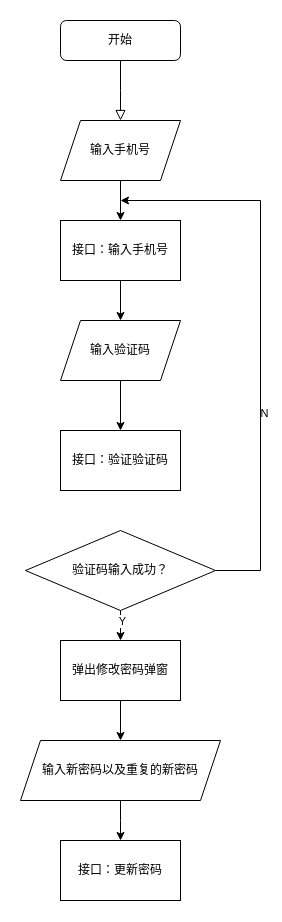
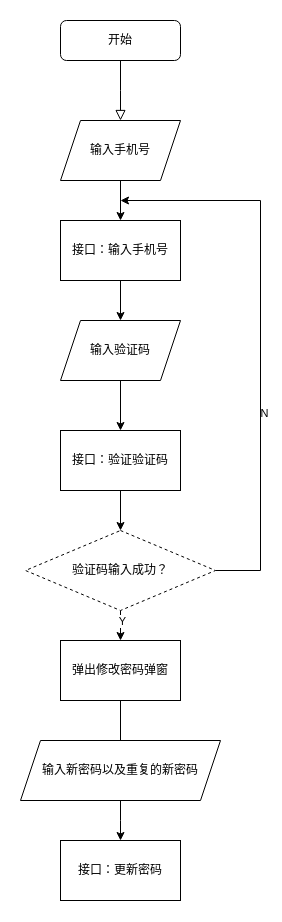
+ <mxCell id="10" style="edgeStyle=orthogonalEdgeStyle;rounded=0;orthogonalLoop=1;jettySize=auto;html=1;" parent="1" source="11" target="16" edge="1"><mxGeometry relative="1" as="geometry" /></mxCell>
- <mxCell id="16" value="验证码输入成功？" style="rhombus;whiteSpace=wrap;html=1;" parent="1" vertex="1"><mxGeometry x="25" y="530" width="190" height="80" as="geometry" /></mxCell>
+ <mxCell id="16" value="验证码输入成功？" style="rhombus;whiteSpace=wrap;html=1;dashed=1;" parent="1" vertex="1"><mxGeometry x="25" y="530" width="190" height="80" as="geometry" /></mxCell>
- <mxCell id="17" style="edgeStyle=orthogonalEdgeStyle;rounded=0;orthogonalLoop=1;jettySize=auto;html=1;entryX=0.5;entryY=0;entryDx=0;entryDy=0;" parent="1" source="18" target="20" edge="1"><mxGeometry relative="1" as="geometry" /></mxCell>
+ <mxCell id="17" style="edgeStyle=orthogonalEdgeStyle;rounded=0;orthogonalLoop=1;jettySize=auto;html=1;entryX=0.5;entryY=0;entryDx=0;entryDy=0;endArrow=none;" parent="1" source="18" target="20" edge="1"><mxGeometry relative="1" as="geometry" /></mxCell>
